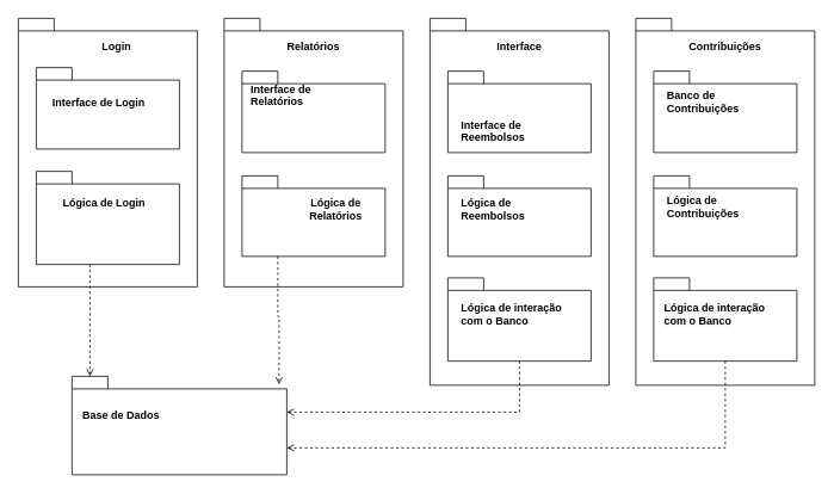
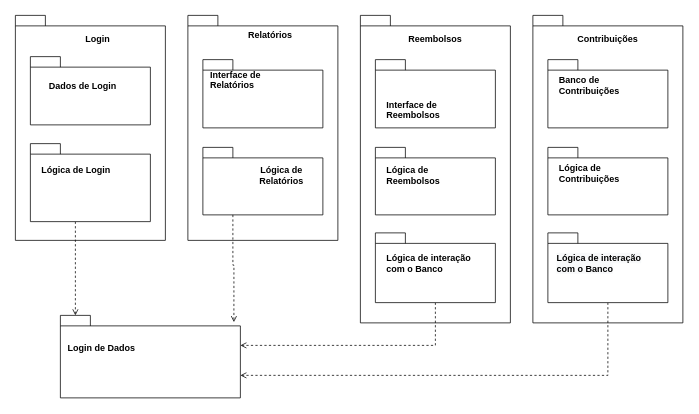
- <mxCell id="11" value="Relatórios" style="text;align=center;fontStyle=1;verticalAlign=middle;spacingLeft=3;spacingRight=3;strokeColor=none;rotatable=0;points=[[0,0.5],[1,0.5]];portConstraint=eastwest;" vertex="1" parent="1"><mxGeometry x="310" y="38" width="80" height="26" as="geometry" /></mxCell>
+ <mxCell id="11" value="Relatórios" style="text;align=center;fontStyle=1;verticalAlign=middle;spacingLeft=3;spacingRight=3;strokeColor=none;rotatable=0;points=[[0,0.5],[1,0.5]];portConstraint=eastwest;" vertex="1" parent="1"><mxGeometry x="320" y="33" width="80" height="26" as="geometry" /></mxCell>
- <mxCell id="20" value="Interface" style="text;align=center;fontStyle=1;verticalAlign=middle;spacingLeft=3;spacingRight=3;strokeColor=none;rotatable=0;points=[[0,0.5],[1,0.5]];portConstraint=eastwest;" vertex="1" parent="1"><mxGeometry x="540" y="38" width="80" height="26" as="geometry" /></mxCell>
+ <mxCell id="20" value="Reembolsos" style="text;align=center;fontStyle=1;verticalAlign=middle;spacingLeft=3;spacingRight=3;strokeColor=none;rotatable=0;points=[[0,0.5],[1,0.5]];portConstraint=eastwest;" vertex="1" parent="1"><mxGeometry x="540" y="38" width="80" height="26" as="geometry" /></mxCell>
- <mxCell id="5" value="Interface de Login" style="text;align=center;fontStyle=1;verticalAlign=middle;spacingLeft=3;spacingRight=3;strokeColor=none;rotatable=0;points=[[0,0.5],[1,0.5]];portConstraint=eastwest;" vertex="1" parent="1"><mxGeometry x="70" y="100" width="80" height="26" as="geometry" /></mxCell>
+ <mxCell id="5" value="Dados de Login" style="text;align=center;fontStyle=1;verticalAlign=middle;spacingLeft=3;spacingRight=3;strokeColor=none;rotatable=0;points=[[0,0.5],[1,0.5]];portConstraint=eastwest;" vertex="1" parent="1"><mxGeometry x="70" y="100" width="80" height="26" as="geometry" /></mxCell>
- <mxCell id="8" value="Lógica de Login" style="text;align=center;fontStyle=1;verticalAlign=middle;spacingLeft=3;spacingRight=3;strokeColor=none;rotatable=0;points=[[0,0.5],[1,0.5]];portConstraint=eastwest;" vertex="1" parent="1"><mxGeometry x="65.5" y="211.5" width="101" height="27" as="geometry" /></mxCell>
+ <mxCell id="8" value="Lógica de Login" style="text;align=center;fontStyle=1;verticalAlign=middle;spacingLeft=3;spacingRight=3;strokeColor=none;rotatable=0;points=[[0,0.5],[1,0.5]];portConstraint=eastwest;" vertex="1" parent="1"><mxGeometry x="50.5" y="211.5" width="101" height="27" as="geometry" /></mxCell>
- <mxCell id="16" value="Base de Dados" style="text;align=center;fontStyle=1;verticalAlign=middle;spacingLeft=3;spacingRight=3;strokeColor=none;rotatable=0;points=[[0,0.5],[1,0.5]];portConstraint=eastwest;" vertex="1" parent="1"><mxGeometry x="70" y="450" width="130" height="26" as="geometry" /></mxCell>
+ <mxCell id="16" value="Login de Dados" style="text;align=center;fontStyle=1;verticalAlign=middle;spacingLeft=3;spacingRight=3;strokeColor=none;rotatable=0;points=[[0,0.5],[1,0.5]];portConstraint=eastwest;" vertex="1" parent="1"><mxGeometry x="70" y="450" width="130" height="26" as="geometry" /></mxCell>
